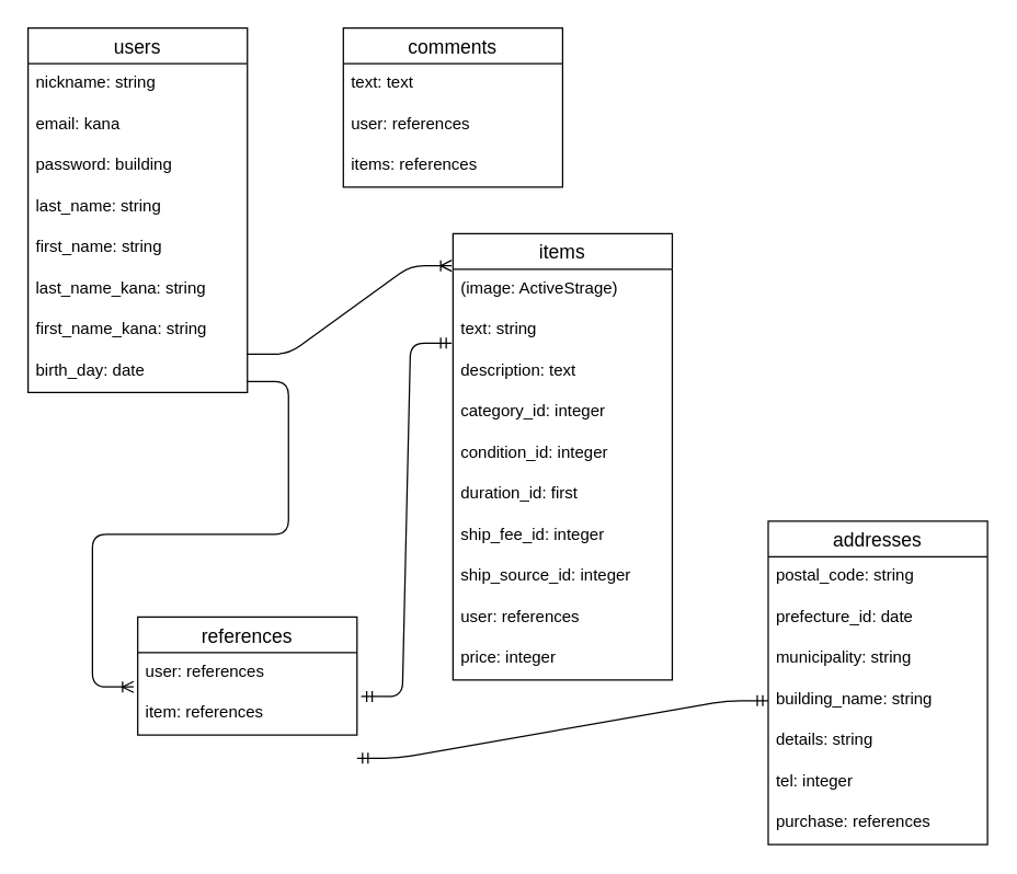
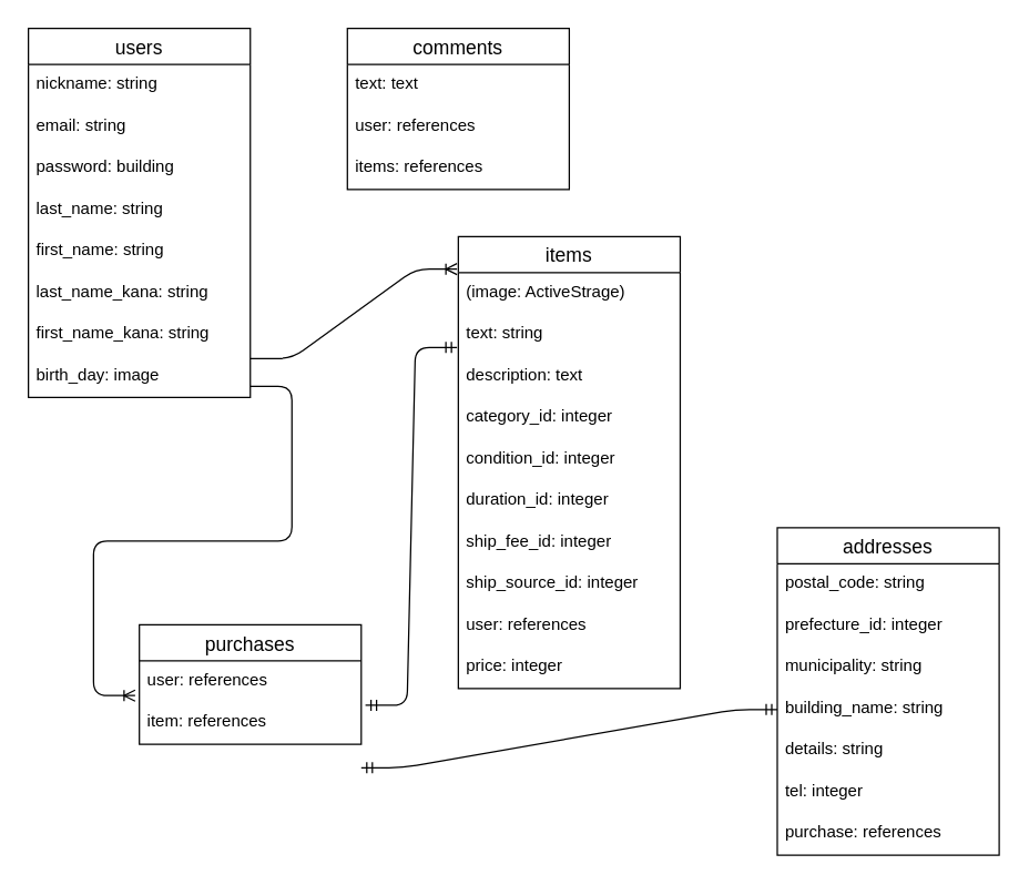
- <mxCell id="4" value="email: kana" style="text;strokeColor=none;fillColor=none;spacingLeft=4;spacingRight=4;overflow=hidden;rotatable=0;points=[[0,0.5],[1,0.5]];portConstraint=eastwest;fontSize=12;" parent="2" vertex="1"><mxGeometry y="56" width="160" height="30" as="geometry" /></mxCell>
+ <mxCell id="4" value="email: string" style="text;strokeColor=none;fillColor=none;spacingLeft=4;spacingRight=4;overflow=hidden;rotatable=0;points=[[0,0.5],[1,0.5]];portConstraint=eastwest;fontSize=12;" parent="2" vertex="1"><mxGeometry y="56" width="160" height="30" as="geometry" /></mxCell>
- <mxCell id="10" value="birth_day: date" style="text;strokeColor=none;fillColor=none;spacingLeft=4;spacingRight=4;overflow=hidden;rotatable=0;points=[[0,0.5],[1,0.5]];portConstraint=eastwest;fontSize=12;" parent="2" vertex="1"><mxGeometry y="236" width="160" height="30" as="geometry" /></mxCell>
+ <mxCell id="10" value="birth_day: image" style="text;strokeColor=none;fillColor=none;spacingLeft=4;spacingRight=4;overflow=hidden;rotatable=0;points=[[0,0.5],[1,0.5]];portConstraint=eastwest;fontSize=12;" parent="2" vertex="1"><mxGeometry y="236" width="160" height="30" as="geometry" /></mxCell>
- <mxCell id="23" value="duration_id: first" style="text;strokeColor=none;fillColor=none;spacingLeft=4;spacingRight=4;overflow=hidden;rotatable=0;points=[[0,0.5],[1,0.5]];portConstraint=eastwest;fontSize=12;" vertex="1" parent="17"><mxGeometry y="176" width="160" height="30" as="geometry" /></mxCell>
+ <mxCell id="23" value="duration_id: integer" style="text;strokeColor=none;fillColor=none;spacingLeft=4;spacingRight=4;overflow=hidden;rotatable=0;points=[[0,0.5],[1,0.5]];portConstraint=eastwest;fontSize=12;" vertex="1" parent="17"><mxGeometry y="176" width="160" height="30" as="geometry" /></mxCell>
- <mxCell id="32" value="prefecture_id: date" style="text;strokeColor=none;fillColor=none;spacingLeft=4;spacingRight=4;overflow=hidden;rotatable=0;points=[[0,0.5],[1,0.5]];portConstraint=eastwest;fontSize=12;" vertex="1" parent="30"><mxGeometry y="56" width="160" height="30" as="geometry" /></mxCell>
+ <mxCell id="32" value="prefecture_id: integer" style="text;strokeColor=none;fillColor=none;spacingLeft=4;spacingRight=4;overflow=hidden;rotatable=0;points=[[0,0.5],[1,0.5]];portConstraint=eastwest;fontSize=12;" vertex="1" parent="30"><mxGeometry y="56" width="160" height="30" as="geometry" /></mxCell>
- <mxCell id="38" value="references" style="swimlane;fontStyle=0;childLayout=stackLayout;horizontal=1;startSize=26;horizontalStack=0;resizeParent=1;resizeParentMax=0;resizeLast=0;collapsible=1;marginBottom=0;align=center;fontSize=14;" parent="1" vertex="1"><mxGeometry x="100" y="450" width="160" height="86" as="geometry" /></mxCell>
+ <mxCell id="38" value="purchases" style="swimlane;fontStyle=0;childLayout=stackLayout;horizontal=1;startSize=26;horizontalStack=0;resizeParent=1;resizeParentMax=0;resizeLast=0;collapsible=1;marginBottom=0;align=center;fontSize=14;" parent="1" vertex="1"><mxGeometry x="100" y="450" width="160" height="86" as="geometry" /></mxCell>
